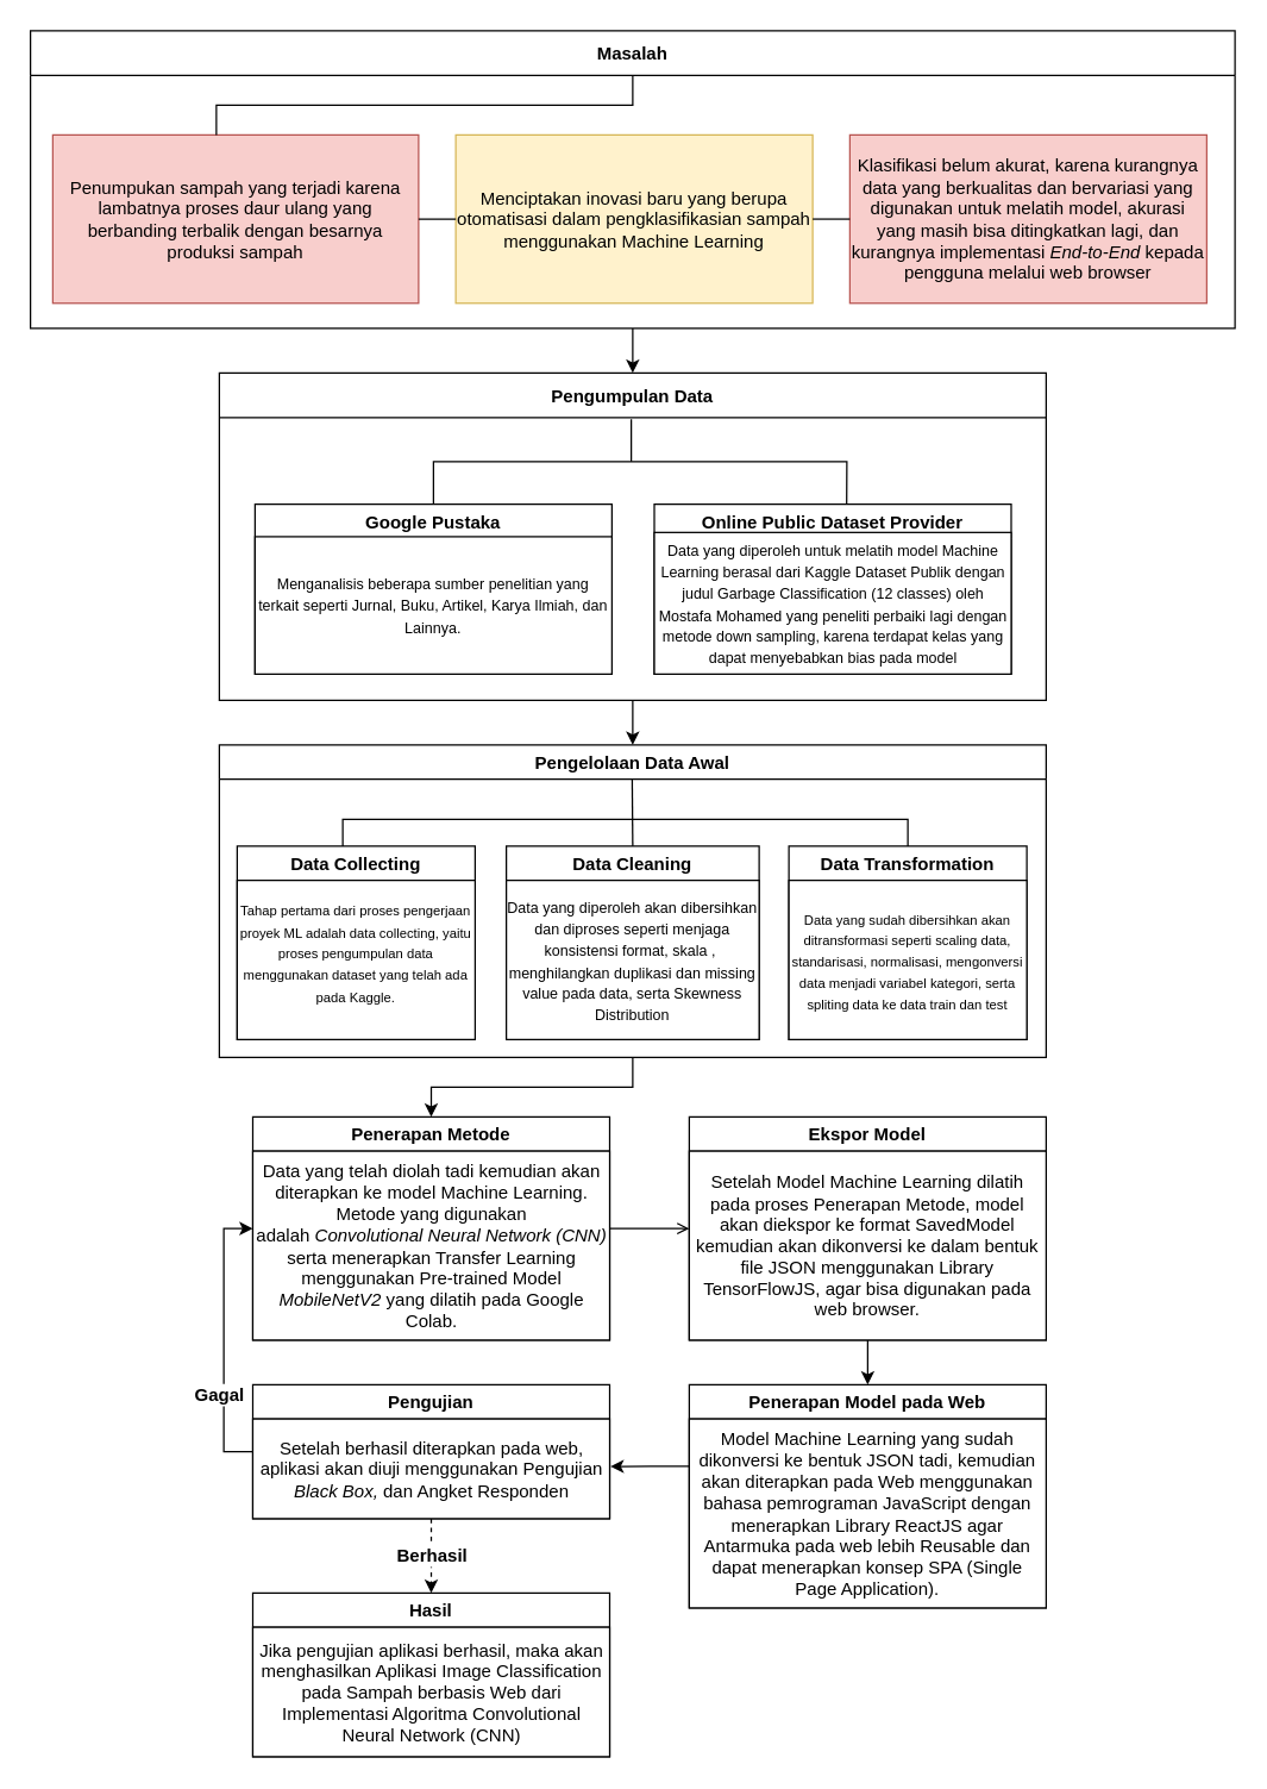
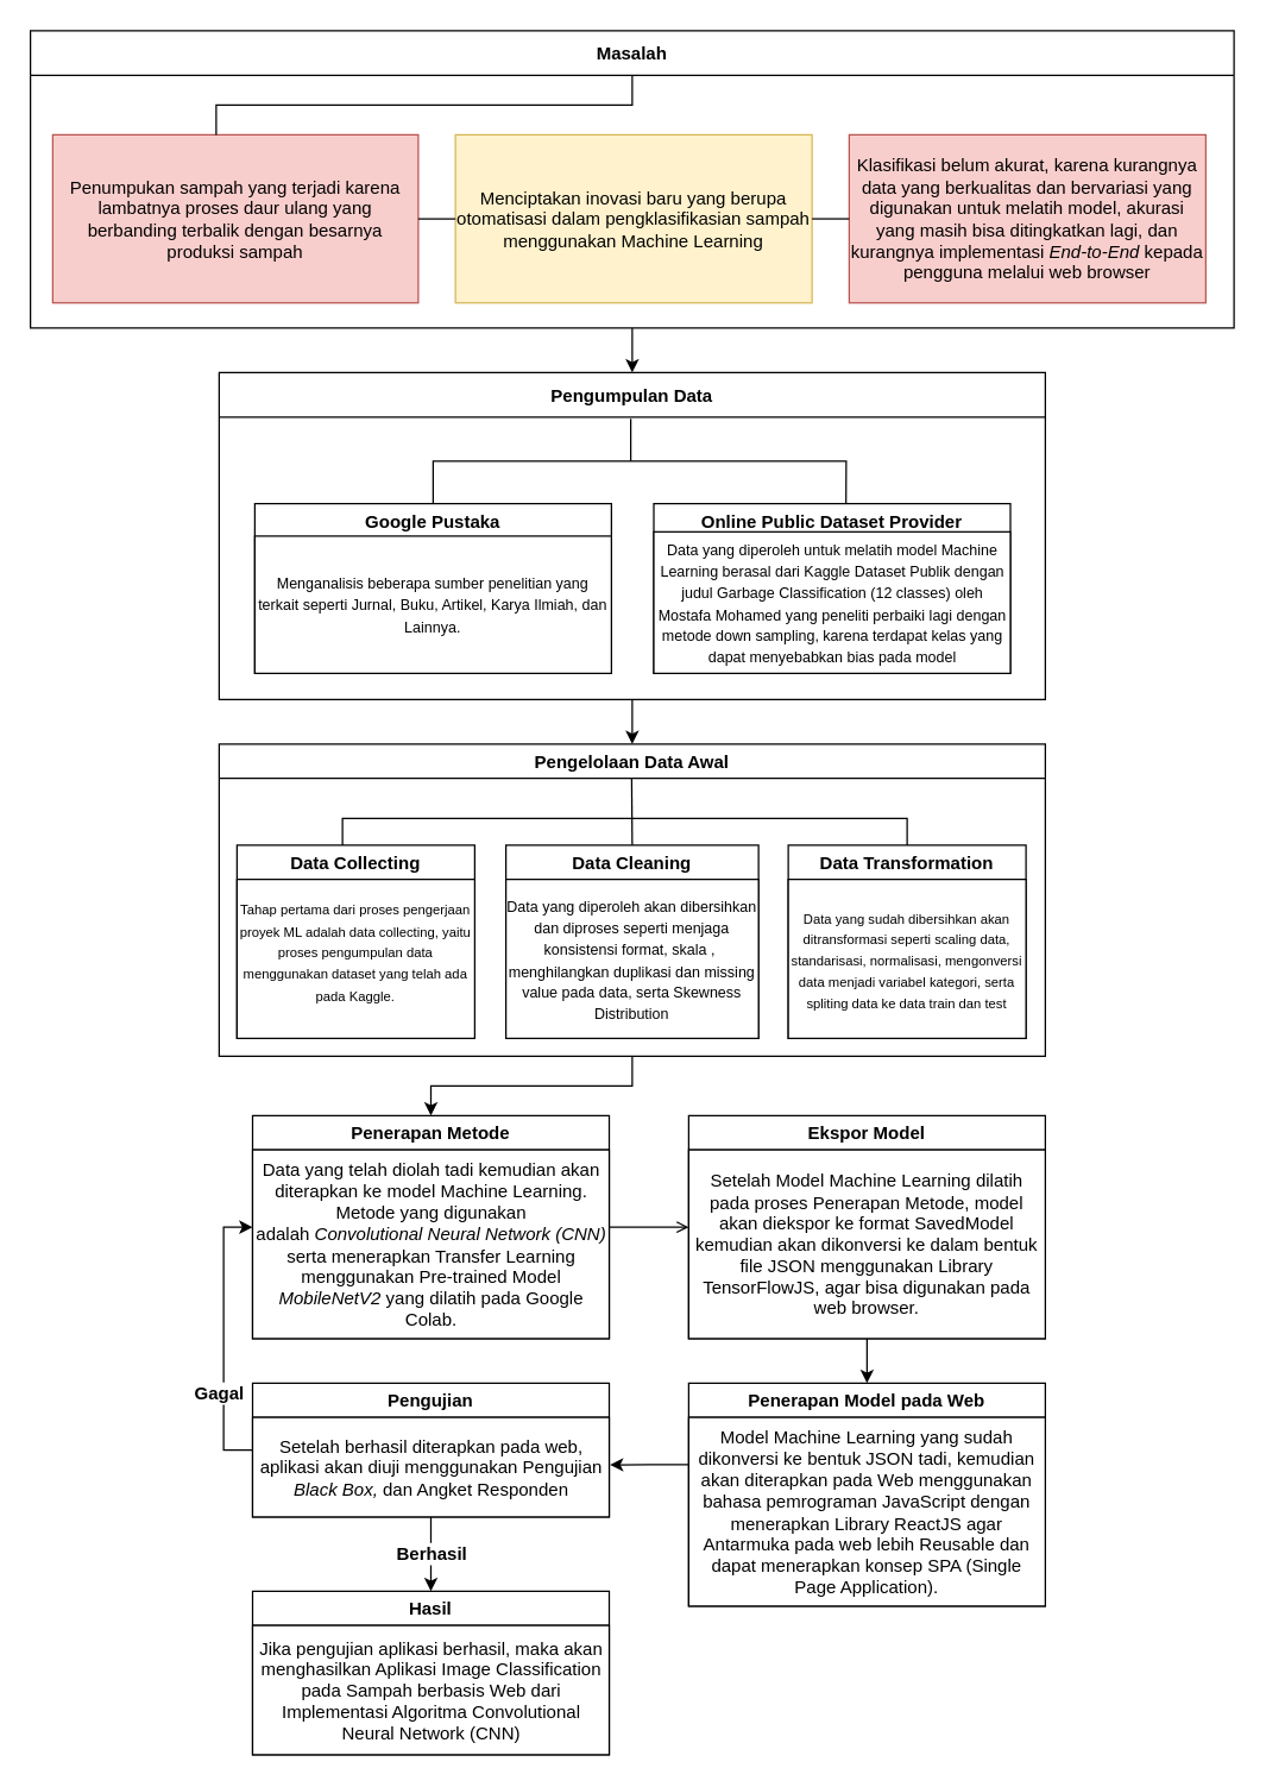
- <mxCell id="39" value="&lt;b&gt;Berhasil&lt;/b&gt;" style="edgeStyle=orthogonalEdgeStyle;rounded=0;orthogonalLoop=1;jettySize=auto;html=1;exitX=0.5;exitY=1;exitDx=0;exitDy=0;entryX=0.5;entryY=0;entryDx=0;entryDy=0;fontSize=12;dashed=1;" parent="1" source="40" target="42" edge="1"><mxGeometry relative="1" as="geometry" /></mxCell>
+ <mxCell id="39" value="&lt;b&gt;Berhasil&lt;/b&gt;" style="edgeStyle=orthogonalEdgeStyle;rounded=0;orthogonalLoop=1;jettySize=auto;html=1;exitX=0.5;exitY=1;exitDx=0;exitDy=0;entryX=0.5;entryY=0;entryDx=0;entryDy=0;fontSize=12;" parent="1" source="40" target="42" edge="1"><mxGeometry relative="1" as="geometry" /></mxCell>
